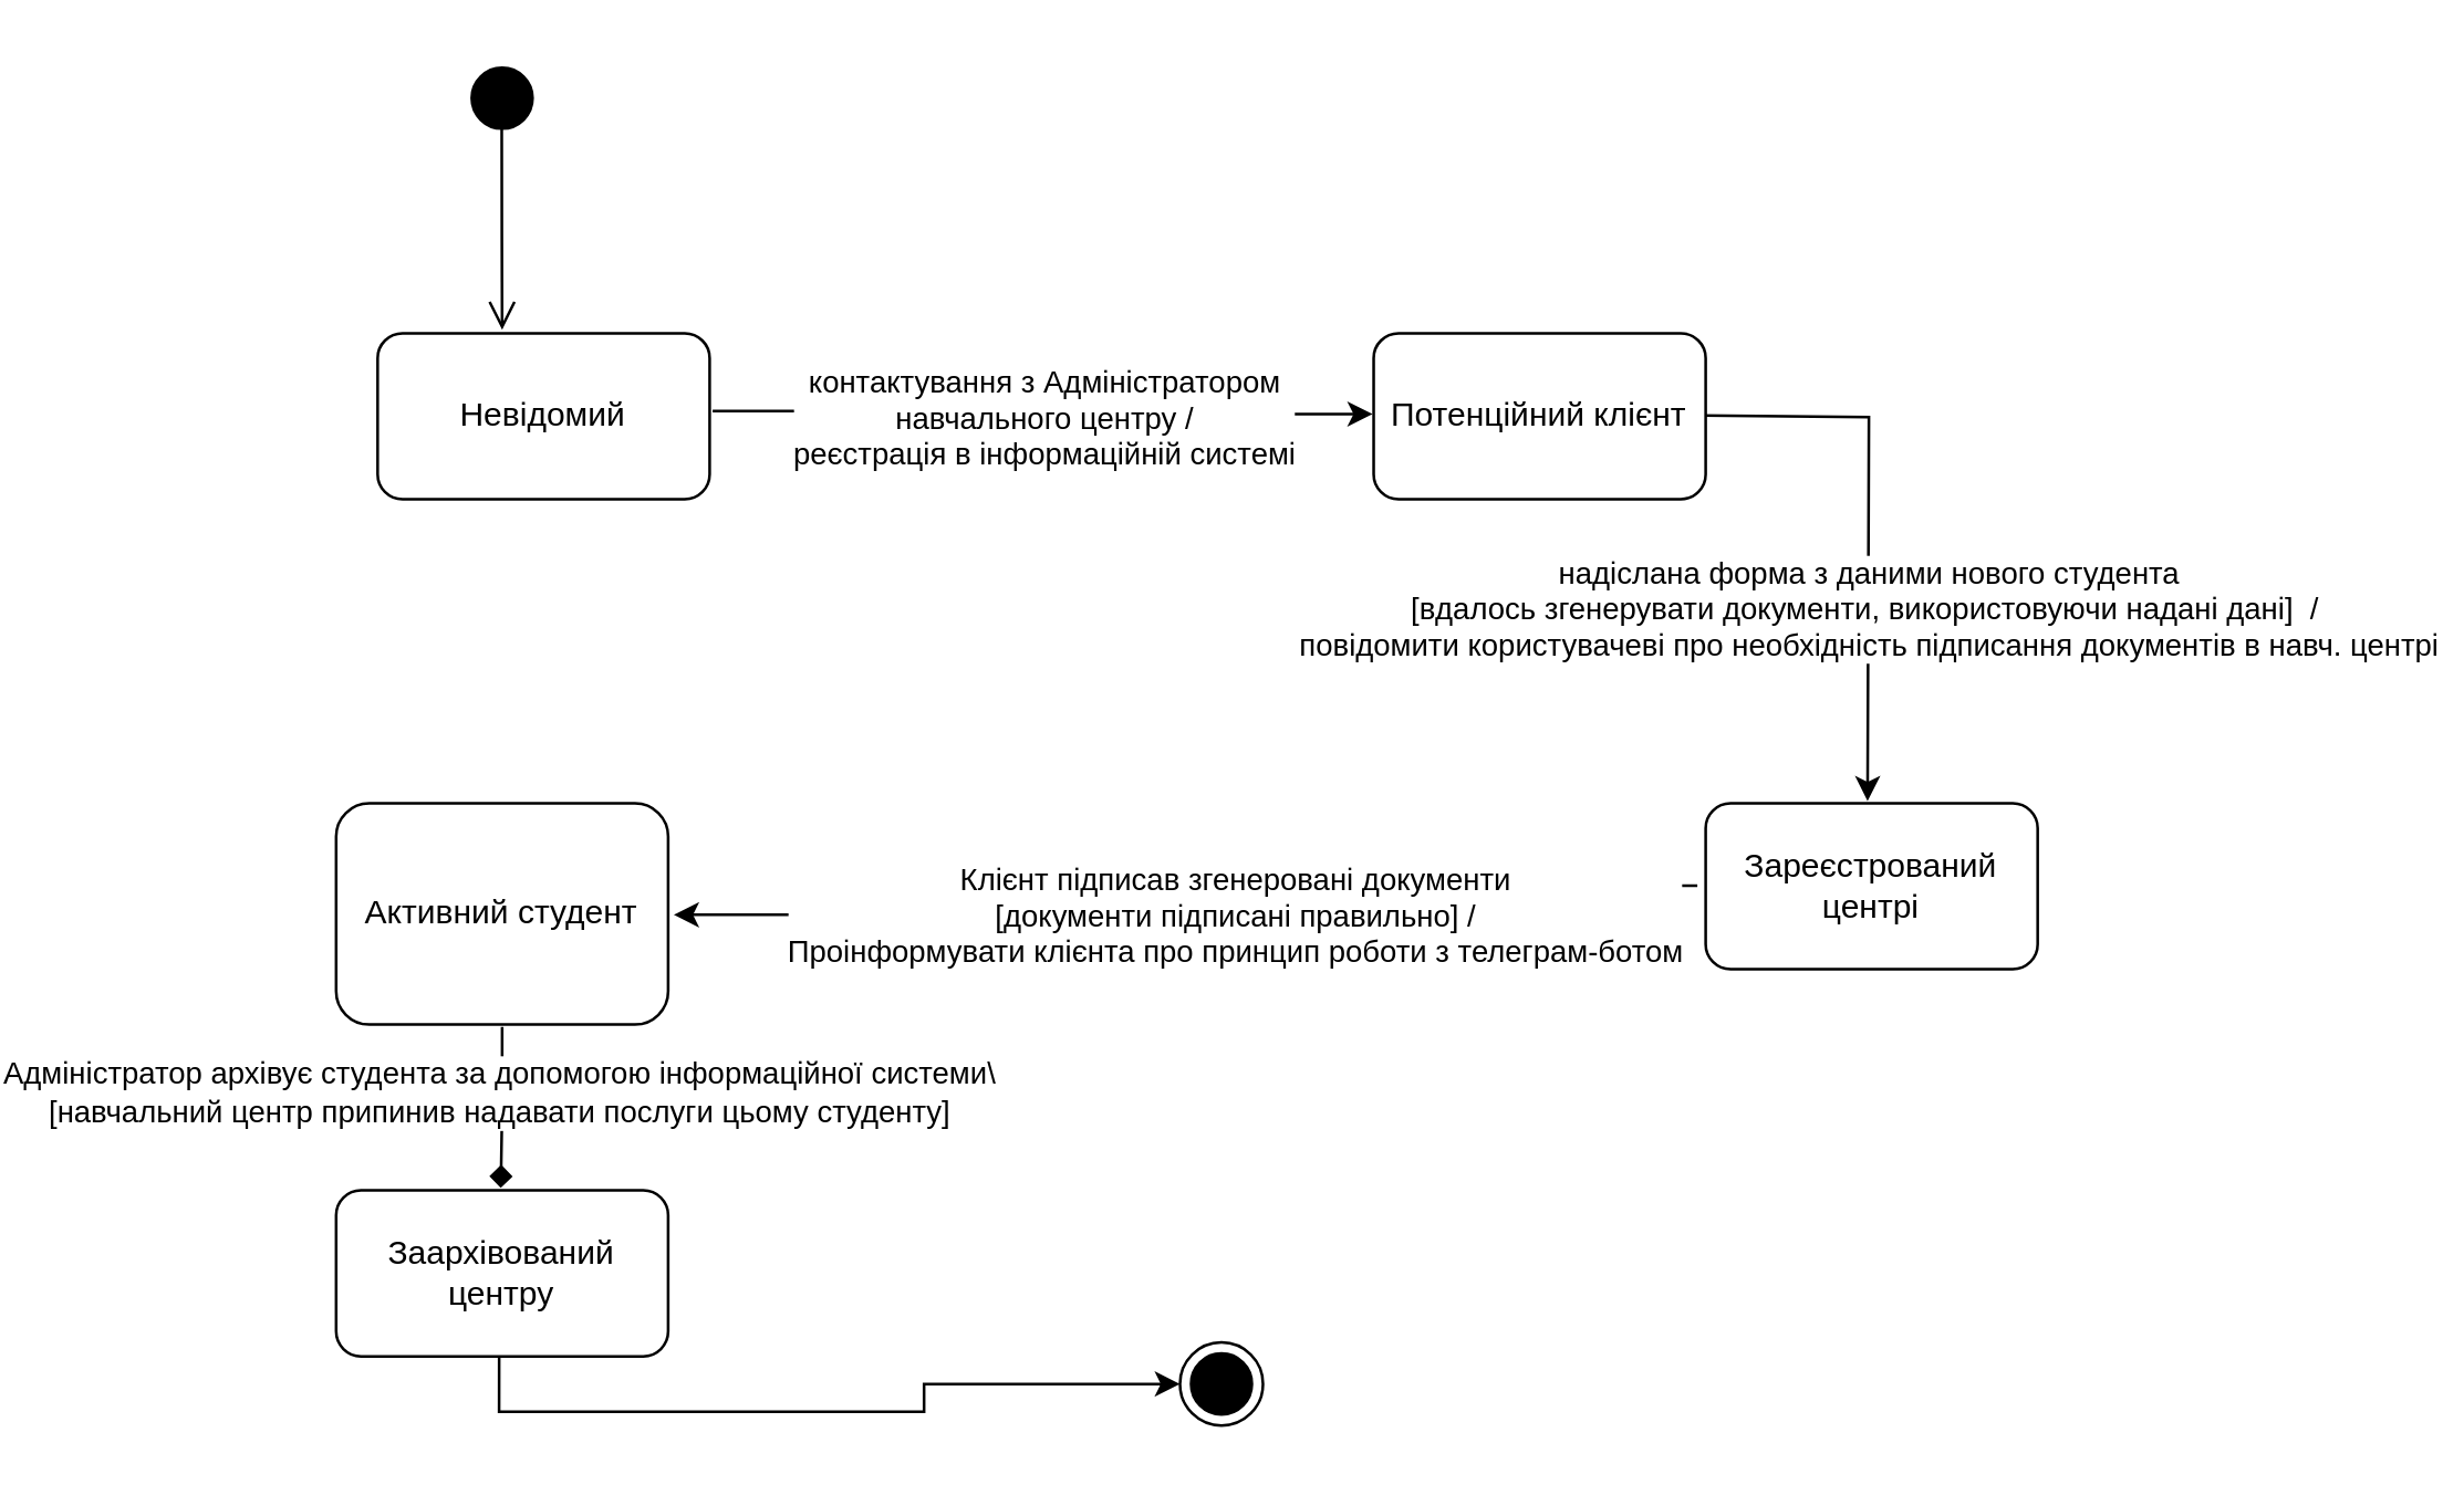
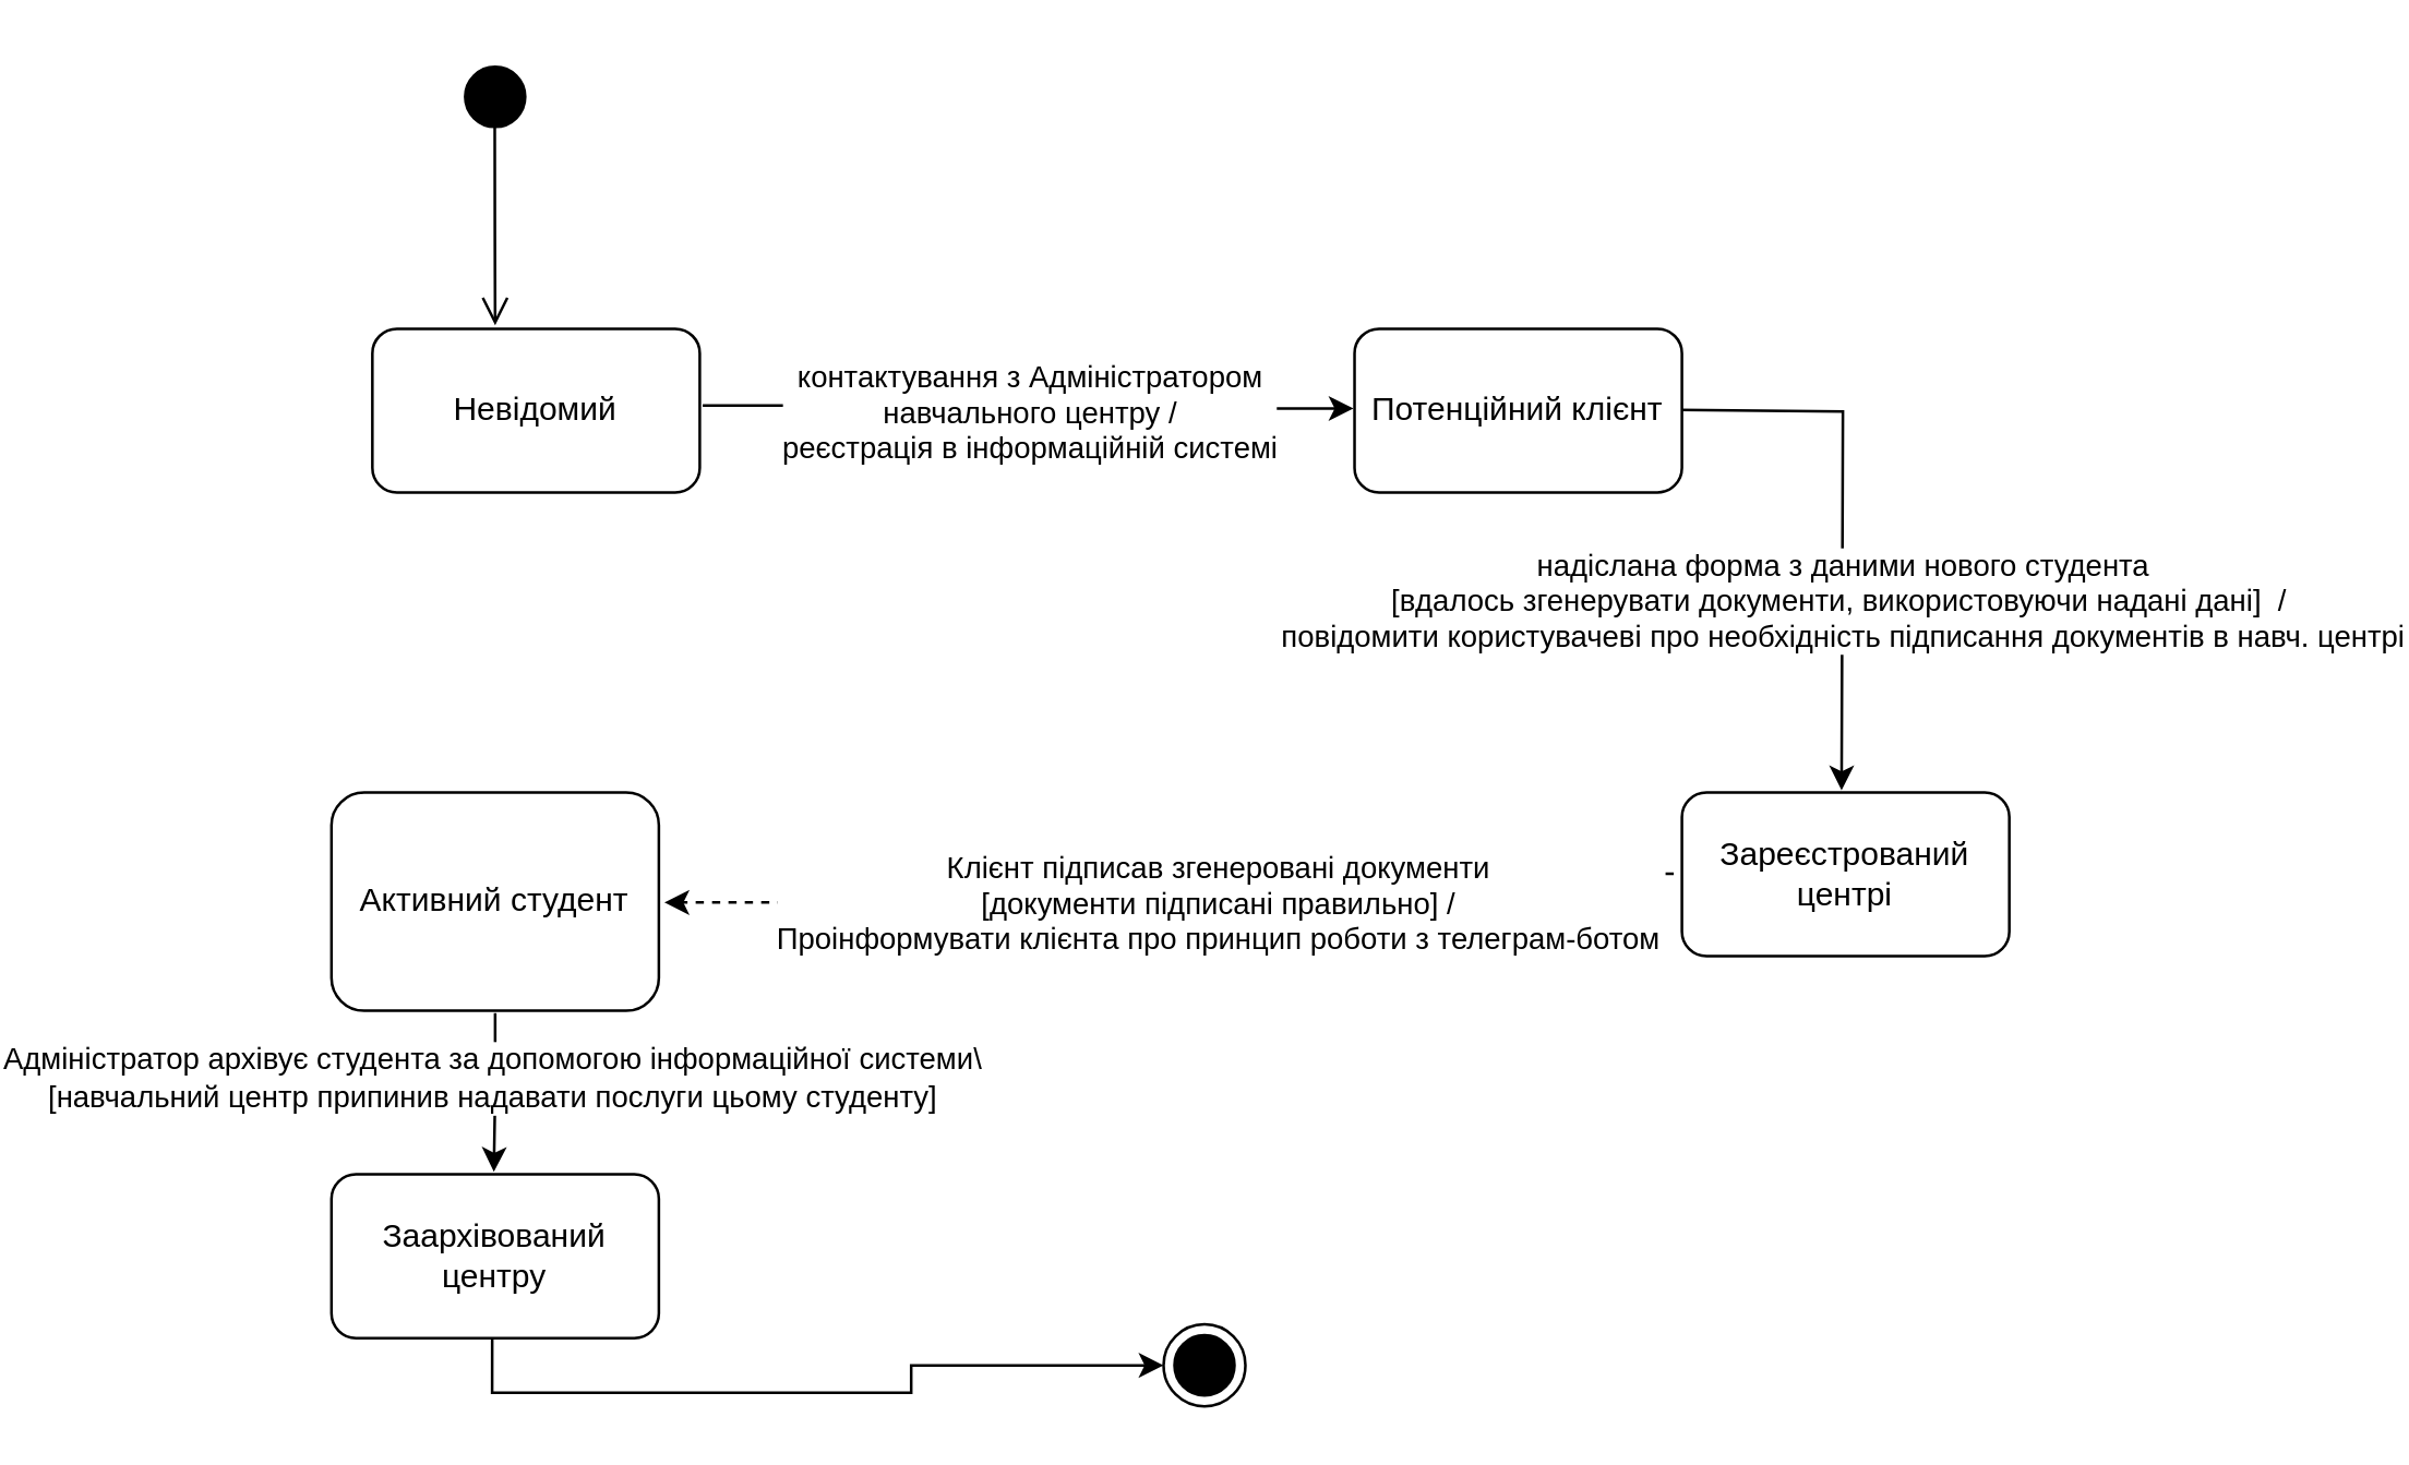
- <mxCell id="8" style="edgeStyle=orthogonalEdgeStyle;rounded=0;orthogonalLoop=1;jettySize=auto;html=1;entryX=1.017;entryY=0.504;entryDx=0;entryDy=0;entryPerimeter=0;strokeColor=#000000;exitX=-0.025;exitY=0.496;exitDx=0;exitDy=0;exitPerimeter=0;" edge="1" parent="1" source="10" target="13"><mxGeometry relative="1" as="geometry" /></mxCell>
+ <mxCell id="8" style="edgeStyle=orthogonalEdgeStyle;rounded=0;orthogonalLoop=1;jettySize=auto;html=1;entryX=1.017;entryY=0.504;entryDx=0;entryDy=0;entryPerimeter=0;strokeColor=#000000;exitX=-0.025;exitY=0.496;exitDx=0;exitDy=0;exitPerimeter=0;dashed=1;" edge="1" parent="1" source="10" target="13"><mxGeometry relative="1" as="geometry" /></mxCell>
- <mxCell id="11" style="edgeStyle=orthogonalEdgeStyle;rounded=0;orthogonalLoop=1;jettySize=auto;html=1;entryX=0.496;entryY=-0.015;entryDx=0;entryDy=0;entryPerimeter=0;strokeColor=#000000;exitX=0.5;exitY=1.011;exitDx=0;exitDy=0;exitPerimeter=0;endArrow=diamond;" edge="1" parent="1" source="13" target="15"><mxGeometry relative="1" as="geometry"><Array as="points" /></mxGeometry></mxCell>
+ <mxCell id="11" style="edgeStyle=orthogonalEdgeStyle;rounded=0;orthogonalLoop=1;jettySize=auto;html=1;entryX=0.496;entryY=-0.015;entryDx=0;entryDy=0;entryPerimeter=0;strokeColor=#000000;exitX=0.5;exitY=1.011;exitDx=0;exitDy=0;exitPerimeter=0;" edge="1" parent="1" source="13" target="15"><mxGeometry relative="1" as="geometry"><Array as="points" /></mxGeometry></mxCell>
